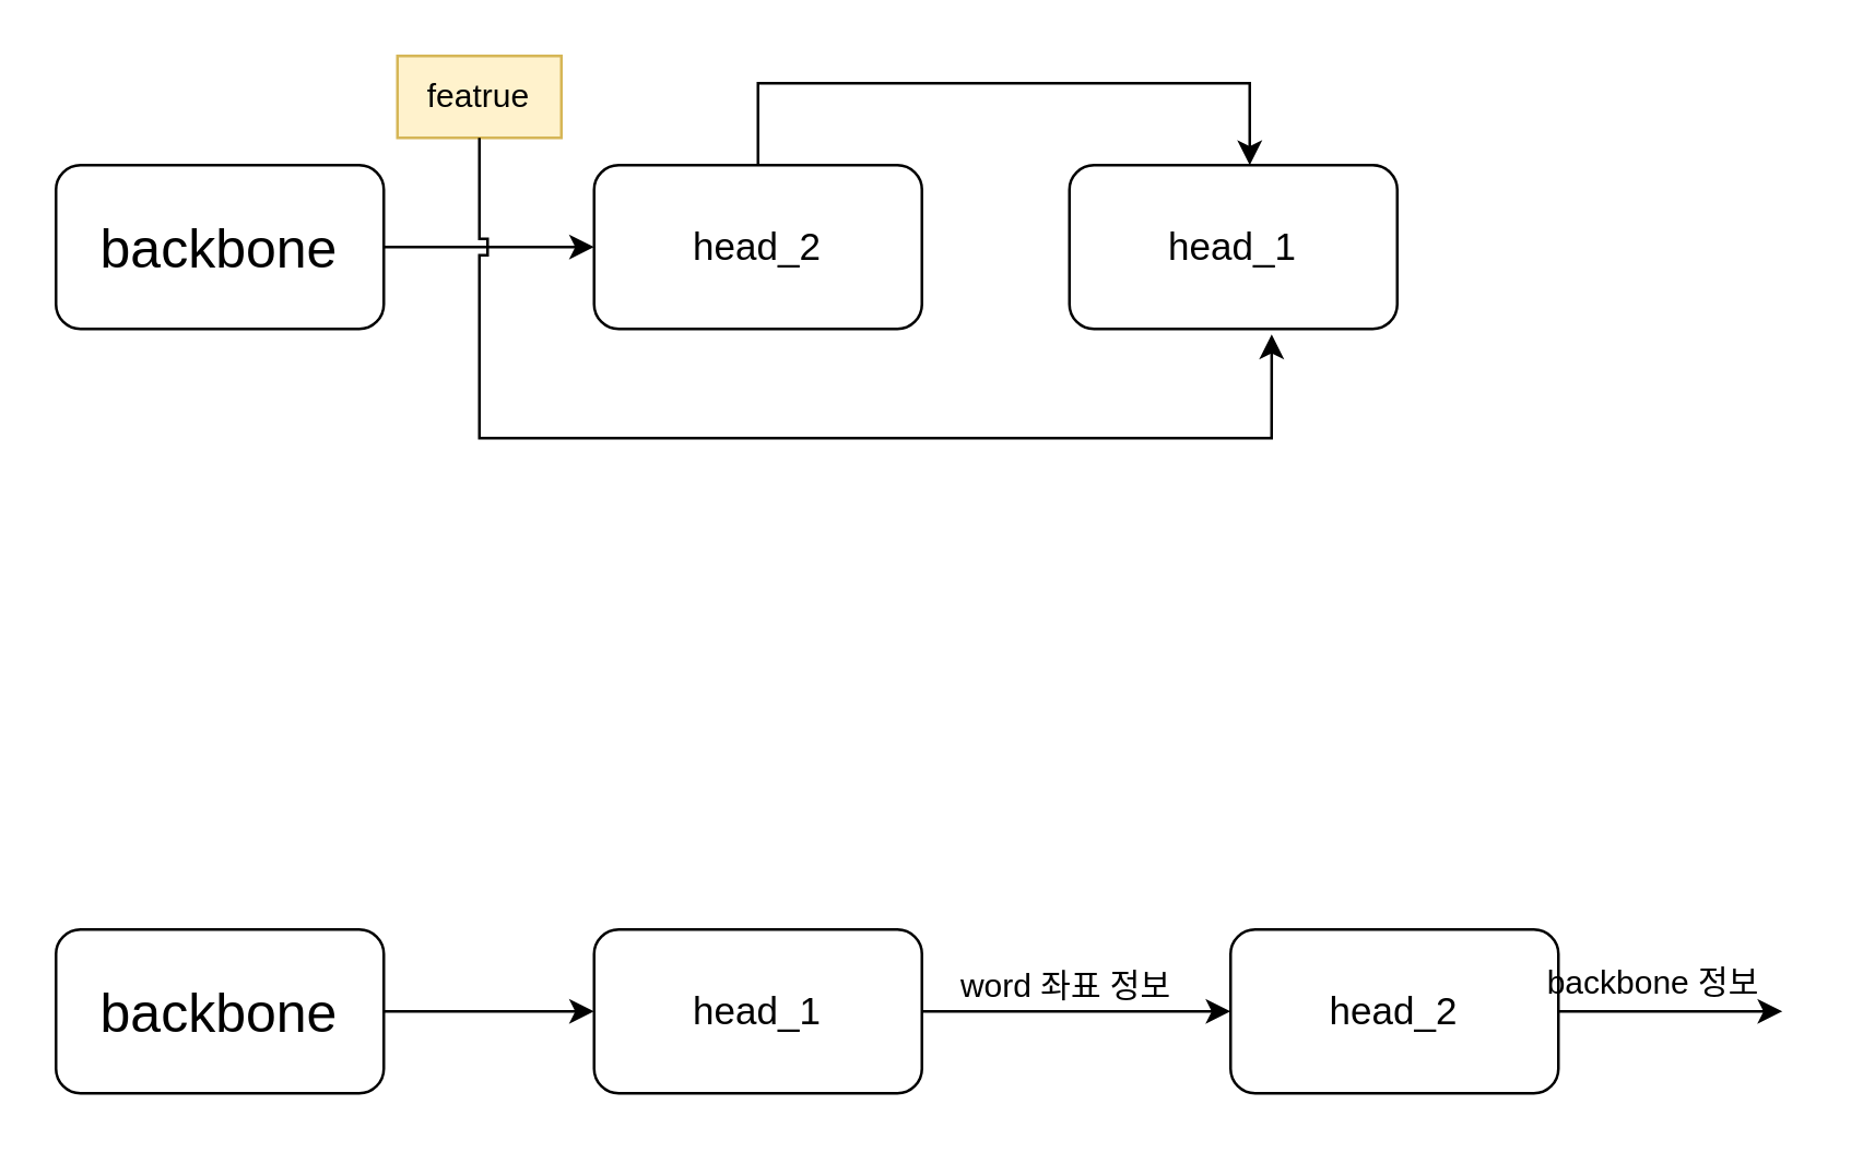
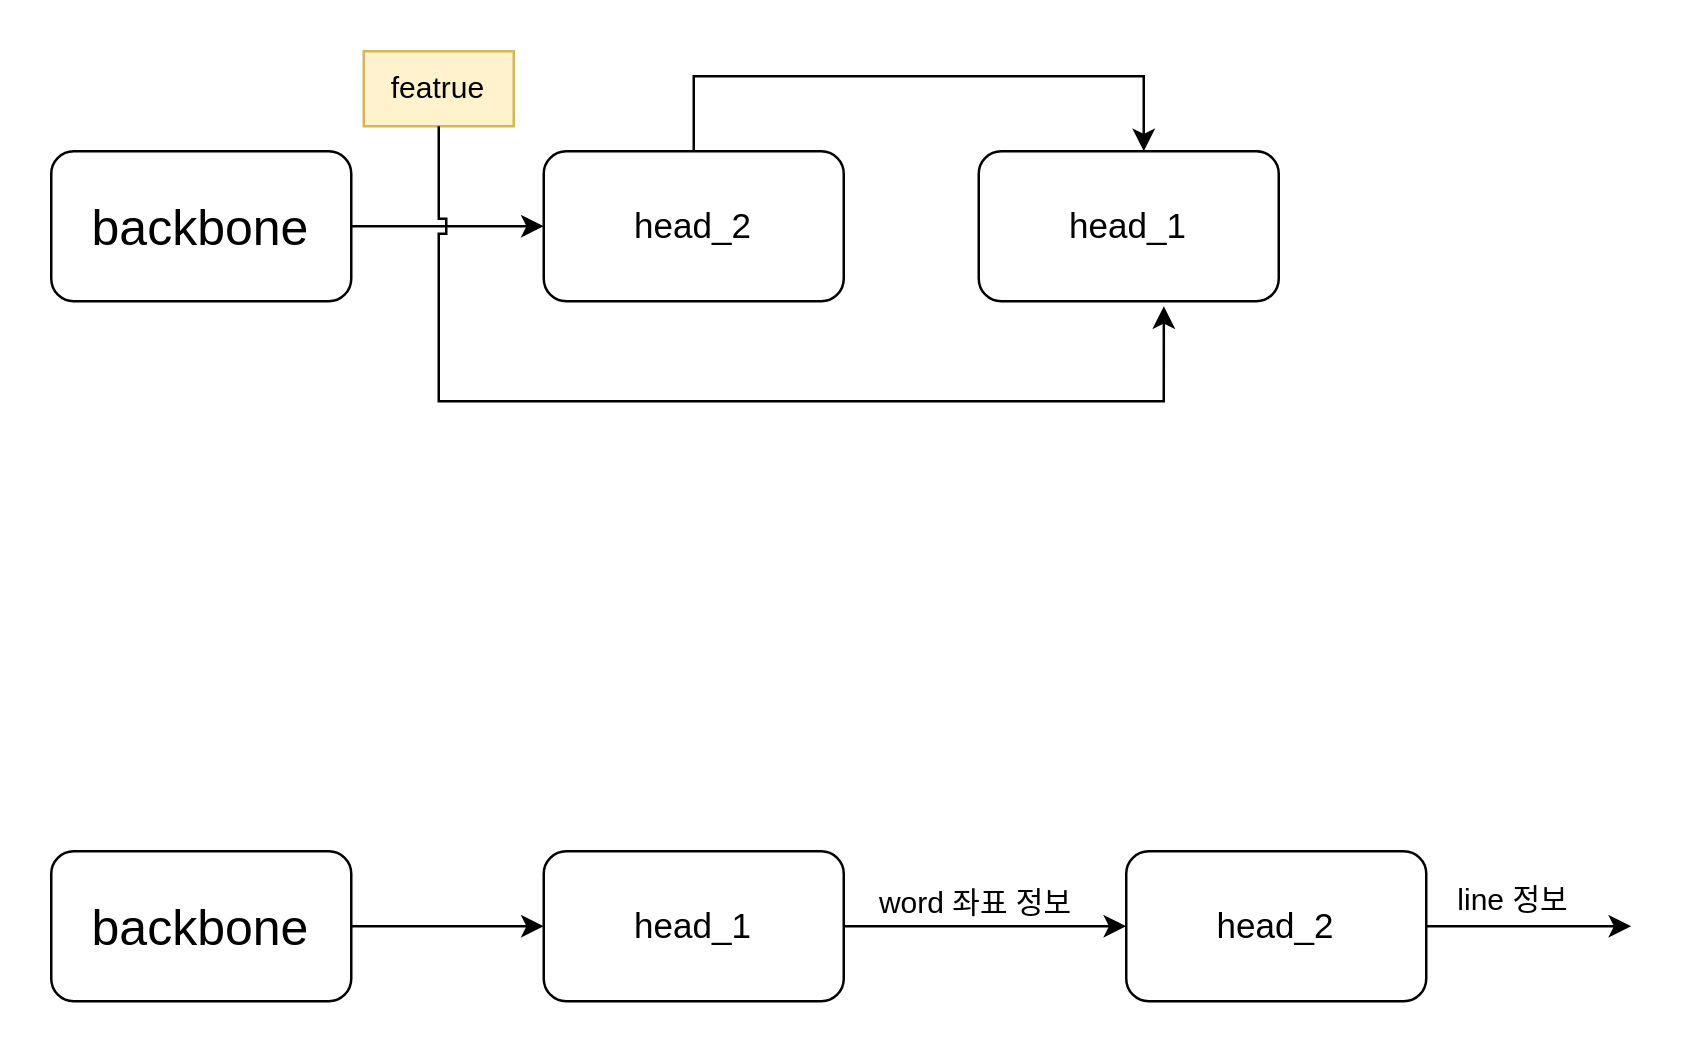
- <mxCell id="16" value="backbone 정보" style="text;html=1;strokeColor=none;fillColor=none;align=center;verticalAlign=middle;whiteSpace=wrap;rounded=0;" vertex="1" parent="1"><mxGeometry x="550" y="340" width="110" height="40" as="geometry" /></mxCell>
+ <mxCell id="16" value="line 정보" style="text;html=1;strokeColor=none;fillColor=none;align=center;verticalAlign=middle;whiteSpace=wrap;rounded=0;" vertex="1" parent="1"><mxGeometry x="550" y="340" width="110" height="40" as="geometry" /></mxCell>
